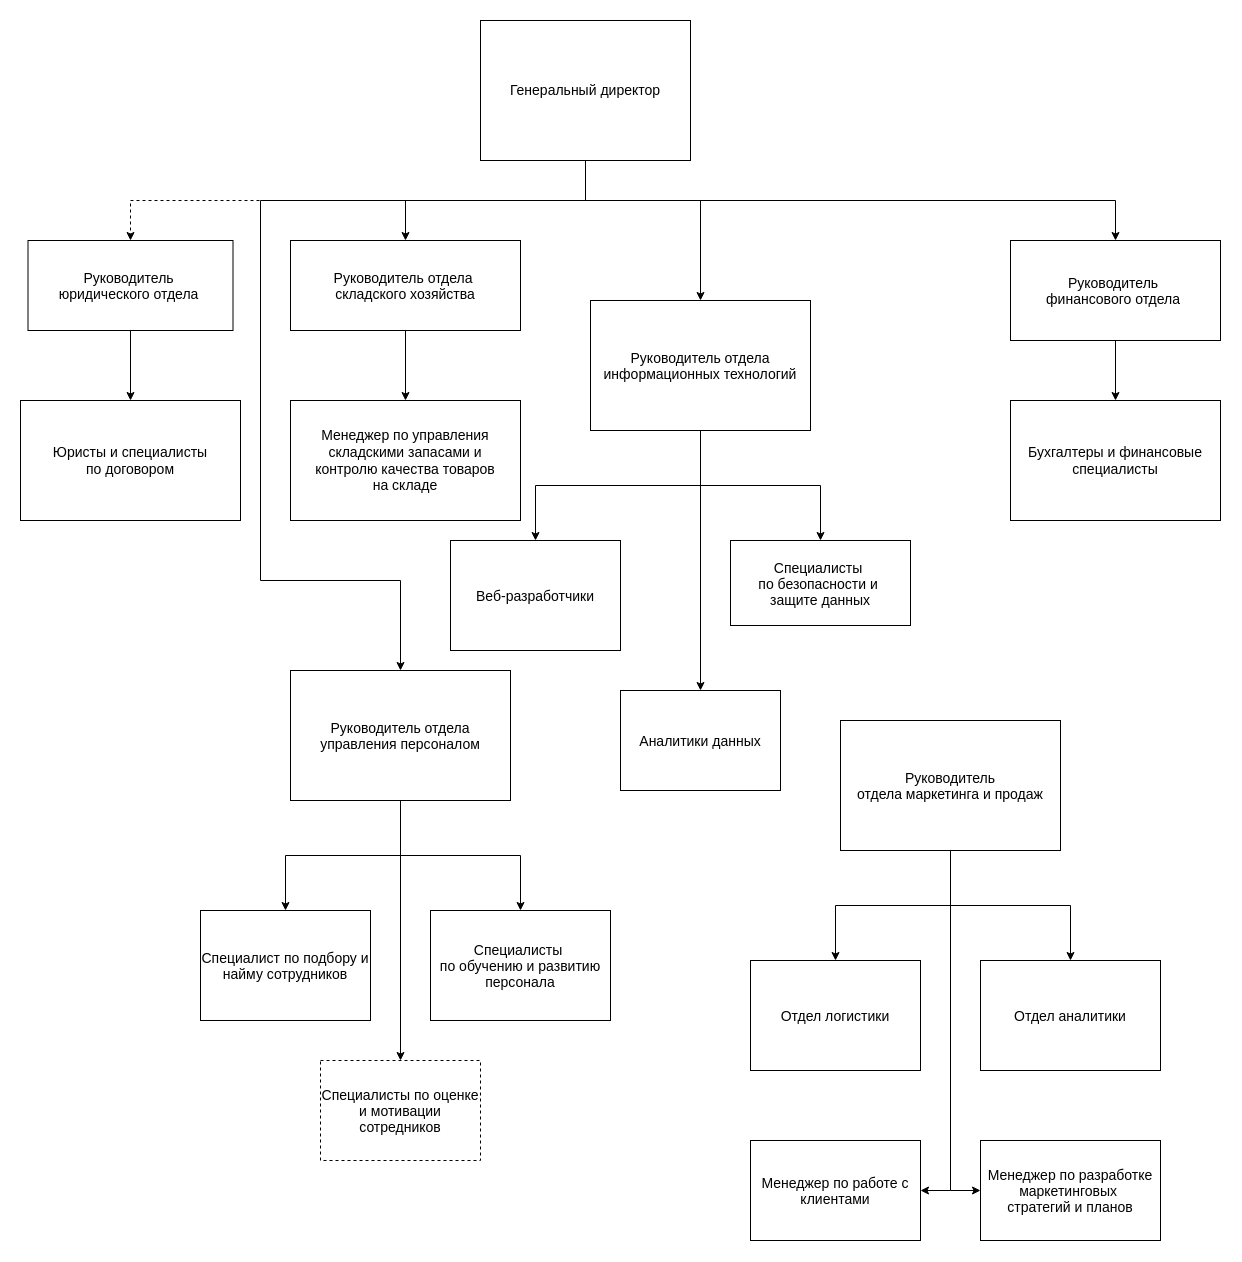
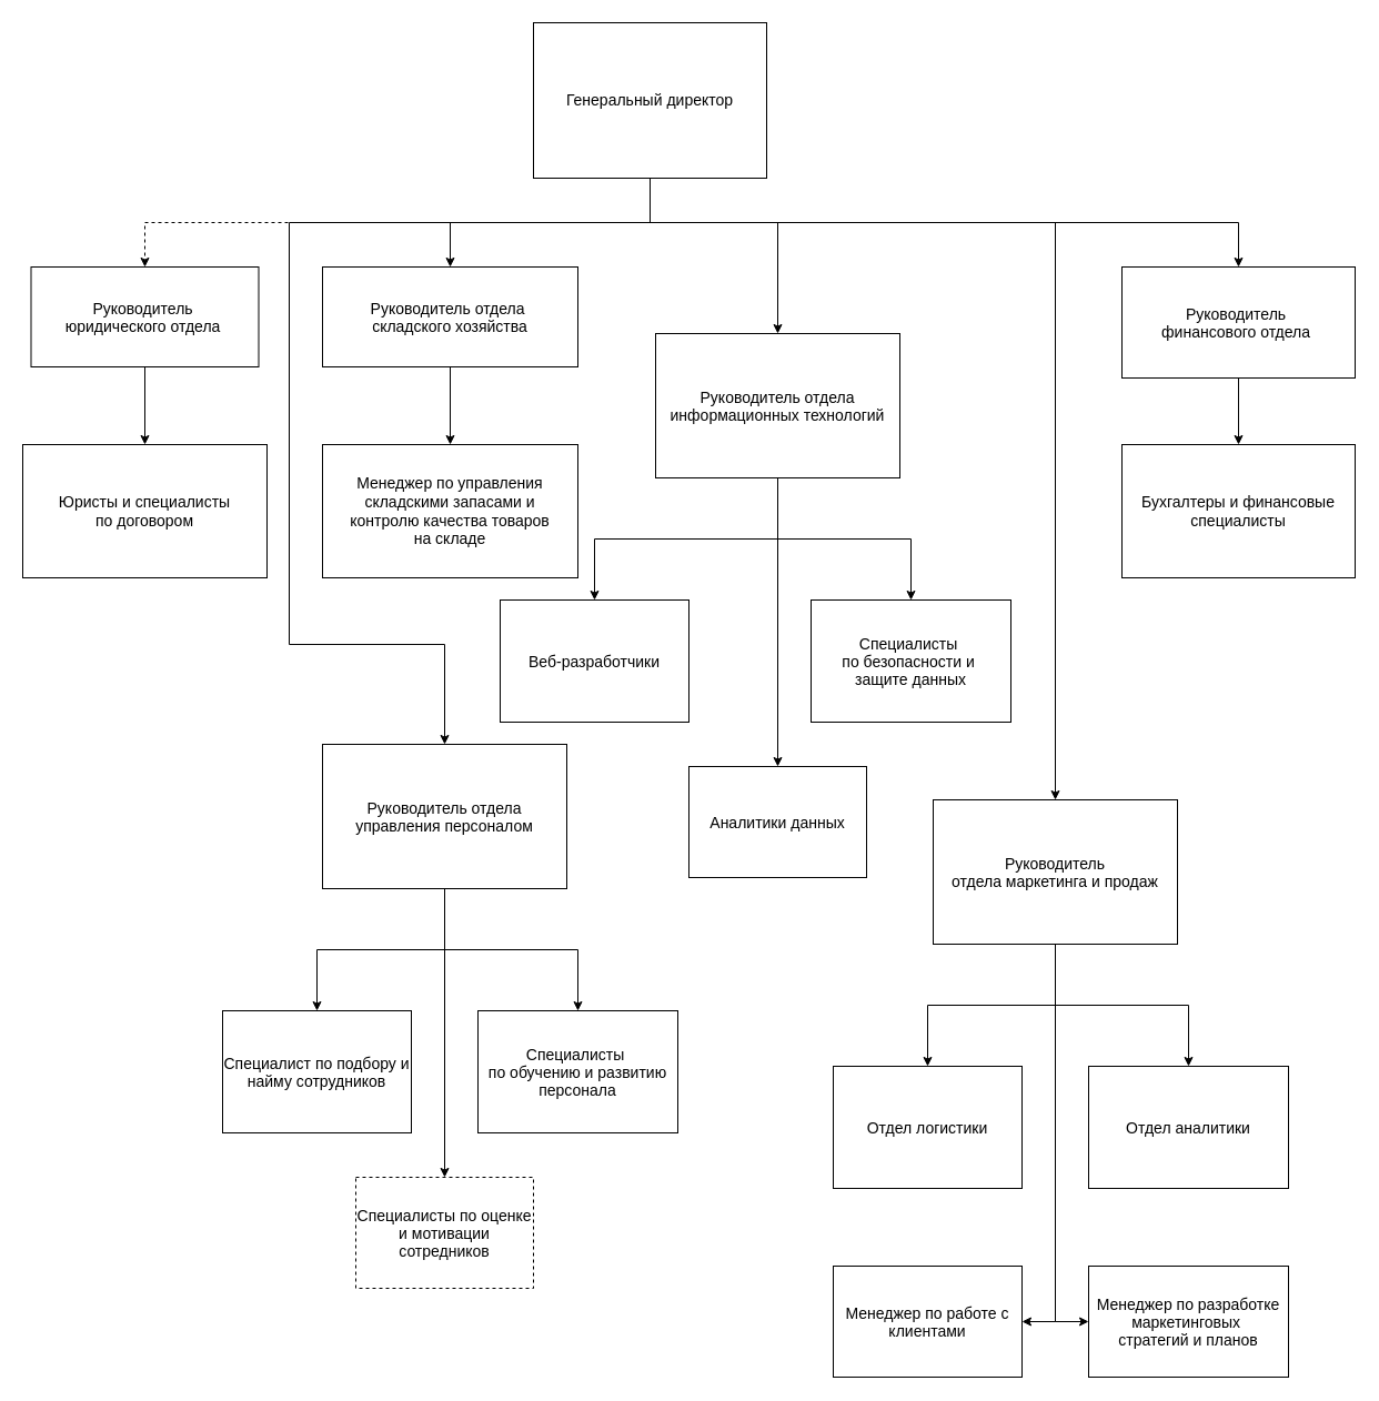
+ <mxCell id="6" style="edgeStyle=orthogonalEdgeStyle;rounded=0;orthogonalLoop=1;jettySize=auto;html=1;exitX=0.5;exitY=1;exitDx=0;exitDy=0;entryX=0.5;entryY=0;entryDx=0;entryDy=0;fontSize=14;" edge="1" parent="1" source="8" target="29"><mxGeometry relative="1" as="geometry"><Array as="points"><mxPoint x="585" y="200" /><mxPoint x="950" y="200" /></Array></mxGeometry></mxCell>
- <mxCell id="24" value="&lt;p style=&quot;margin: 0px; font-style: normal; font-variant-caps: normal; font-stretch: normal; line-height: normal; font-size-adjust: none; font-kerning: auto; font-variant-alternates: normal; font-variant-ligatures: normal; font-variant-numeric: normal; font-variant-east-asian: normal; font-variant-position: normal; font-feature-settings: normal; font-optical-sizing: auto; font-variation-settings: normal; font-size: 14px;&quot;&gt;&lt;font style=&quot;font-size: 14px;&quot;&gt;Специалисты&amp;nbsp;&lt;/font&gt;&lt;/p&gt;&lt;p style=&quot;margin: 0px; font-style: normal; font-variant-caps: normal; font-stretch: normal; line-height: normal; font-size-adjust: none; font-kerning: auto; font-variant-alternates: normal; font-variant-ligatures: normal; font-variant-numeric: normal; font-variant-east-asian: normal; font-variant-position: normal; font-feature-settings: normal; font-optical-sizing: auto; font-variation-settings: normal; font-size: 14px;&quot;&gt;&lt;font style=&quot;font-size: 14px;&quot;&gt;по безопасности и&amp;nbsp;&lt;/font&gt;&lt;/p&gt;&lt;p style=&quot;margin: 0px; font-style: normal; font-variant-caps: normal; font-stretch: normal; line-height: normal; font-size-adjust: none; font-kerning: auto; font-variant-alternates: normal; font-variant-ligatures: normal; font-variant-numeric: normal; font-variant-east-asian: normal; font-variant-position: normal; font-feature-settings: normal; font-optical-sizing: auto; font-variation-settings: normal; font-size: 14px;&quot;&gt;&lt;font style=&quot;font-size: 14px;&quot;&gt;защите данных&lt;/font&gt;&lt;/p&gt;" style="rounded=0;whiteSpace=wrap;html=1;fontSize=14;" vertex="1" parent="1"><mxGeometry x="730" y="540" width="180" height="85" as="geometry" /></mxCell>
+ <mxCell id="24" value="&lt;p style=&quot;margin: 0px; font-style: normal; font-variant-caps: normal; font-stretch: normal; line-height: normal; font-size-adjust: none; font-kerning: auto; font-variant-alternates: normal; font-variant-ligatures: normal; font-variant-numeric: normal; font-variant-east-asian: normal; font-variant-position: normal; font-feature-settings: normal; font-optical-sizing: auto; font-variation-settings: normal; font-size: 14px;&quot;&gt;&lt;font style=&quot;font-size: 14px;&quot;&gt;Специалисты&amp;nbsp;&lt;/font&gt;&lt;/p&gt;&lt;p style=&quot;margin: 0px; font-style: normal; font-variant-caps: normal; font-stretch: normal; line-height: normal; font-size-adjust: none; font-kerning: auto; font-variant-alternates: normal; font-variant-ligatures: normal; font-variant-numeric: normal; font-variant-east-asian: normal; font-variant-position: normal; font-feature-settings: normal; font-optical-sizing: auto; font-variation-settings: normal; font-size: 14px;&quot;&gt;&lt;font style=&quot;font-size: 14px;&quot;&gt;по безопасности и&amp;nbsp;&lt;/font&gt;&lt;/p&gt;&lt;p style=&quot;margin: 0px; font-style: normal; font-variant-caps: normal; font-stretch: normal; line-height: normal; font-size-adjust: none; font-kerning: auto; font-variant-alternates: normal; font-variant-ligatures: normal; font-variant-numeric: normal; font-variant-east-asian: normal; font-variant-position: normal; font-feature-settings: normal; font-optical-sizing: auto; font-variation-settings: normal; font-size: 14px;&quot;&gt;&lt;font style=&quot;font-size: 14px;&quot;&gt;защите данных&lt;/font&gt;&lt;/p&gt;" style="rounded=0;whiteSpace=wrap;html=1;fontSize=14;" vertex="1" parent="1"><mxGeometry x="730" y="540" width="180" height="110" as="geometry" /></mxCell>
